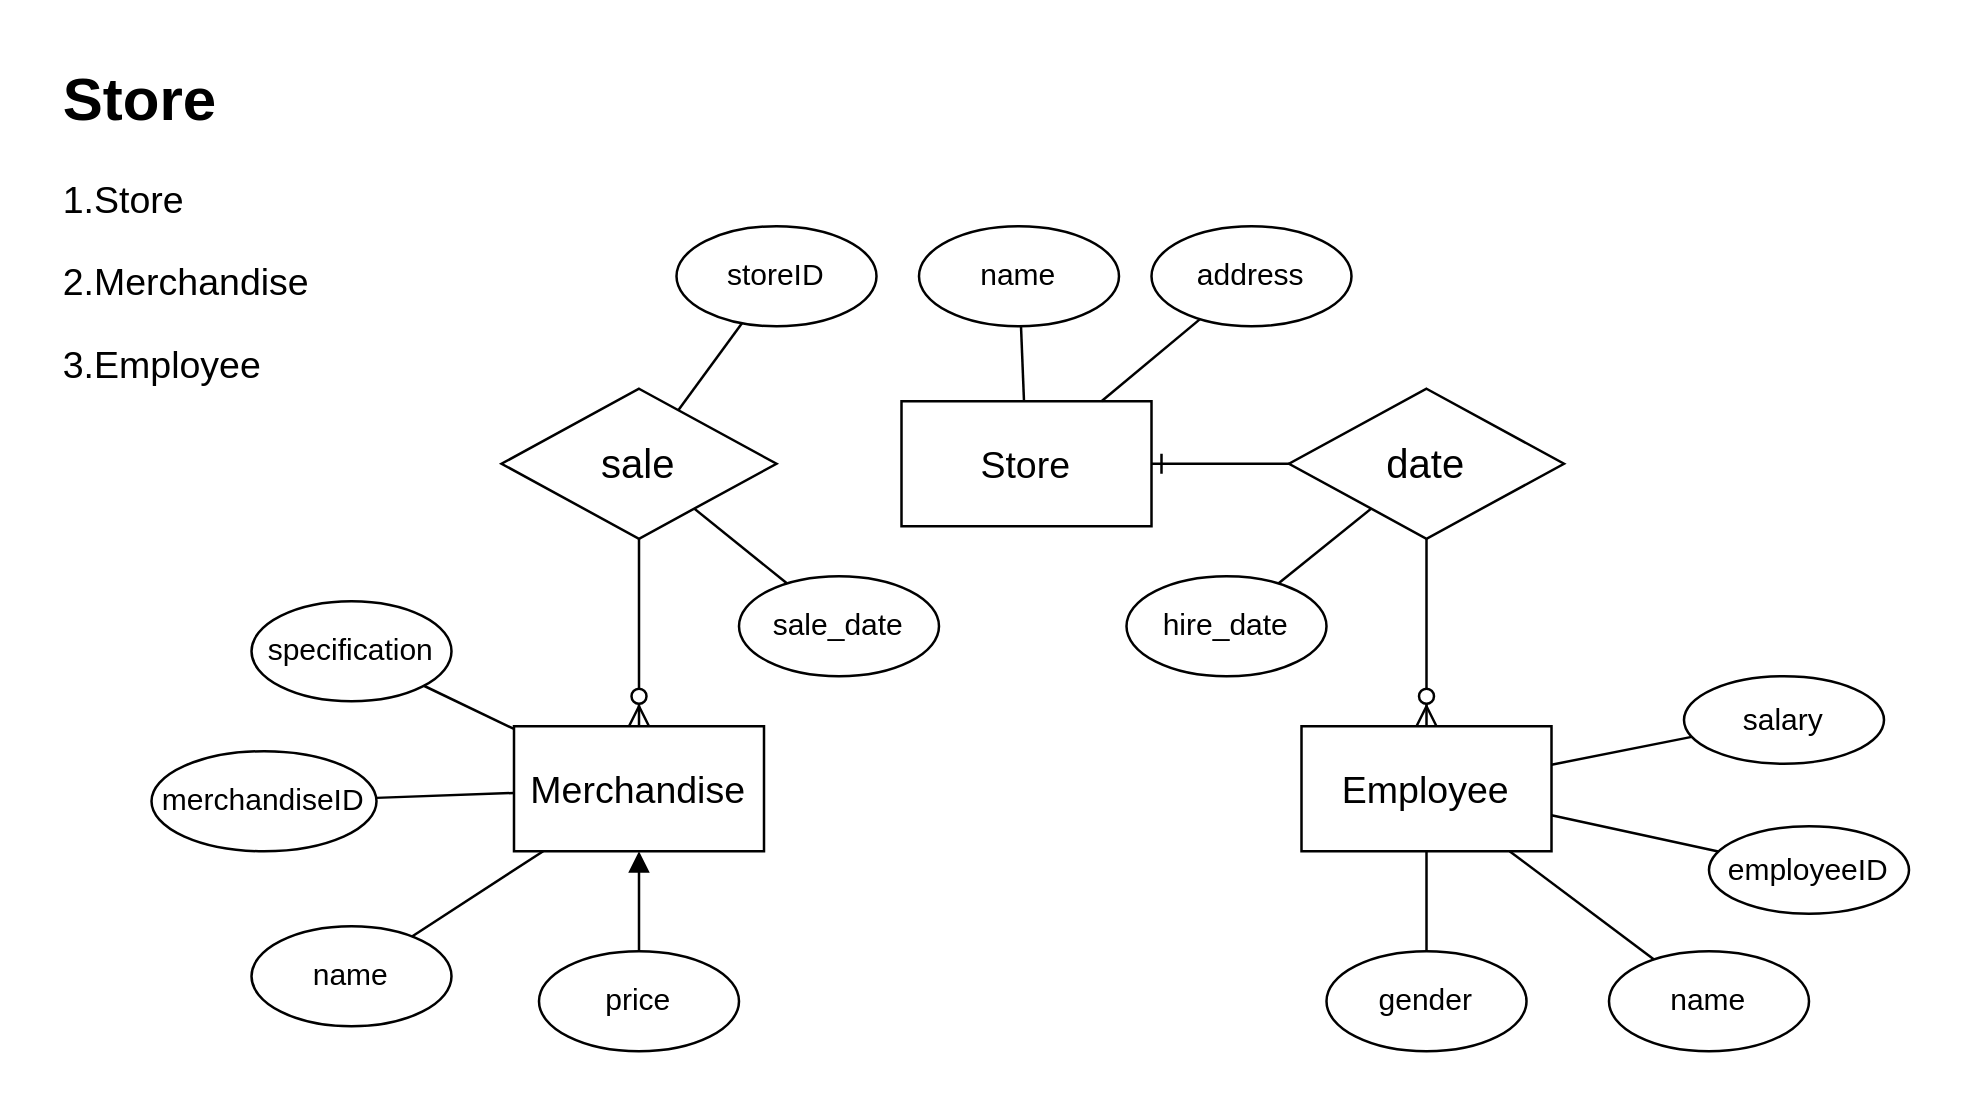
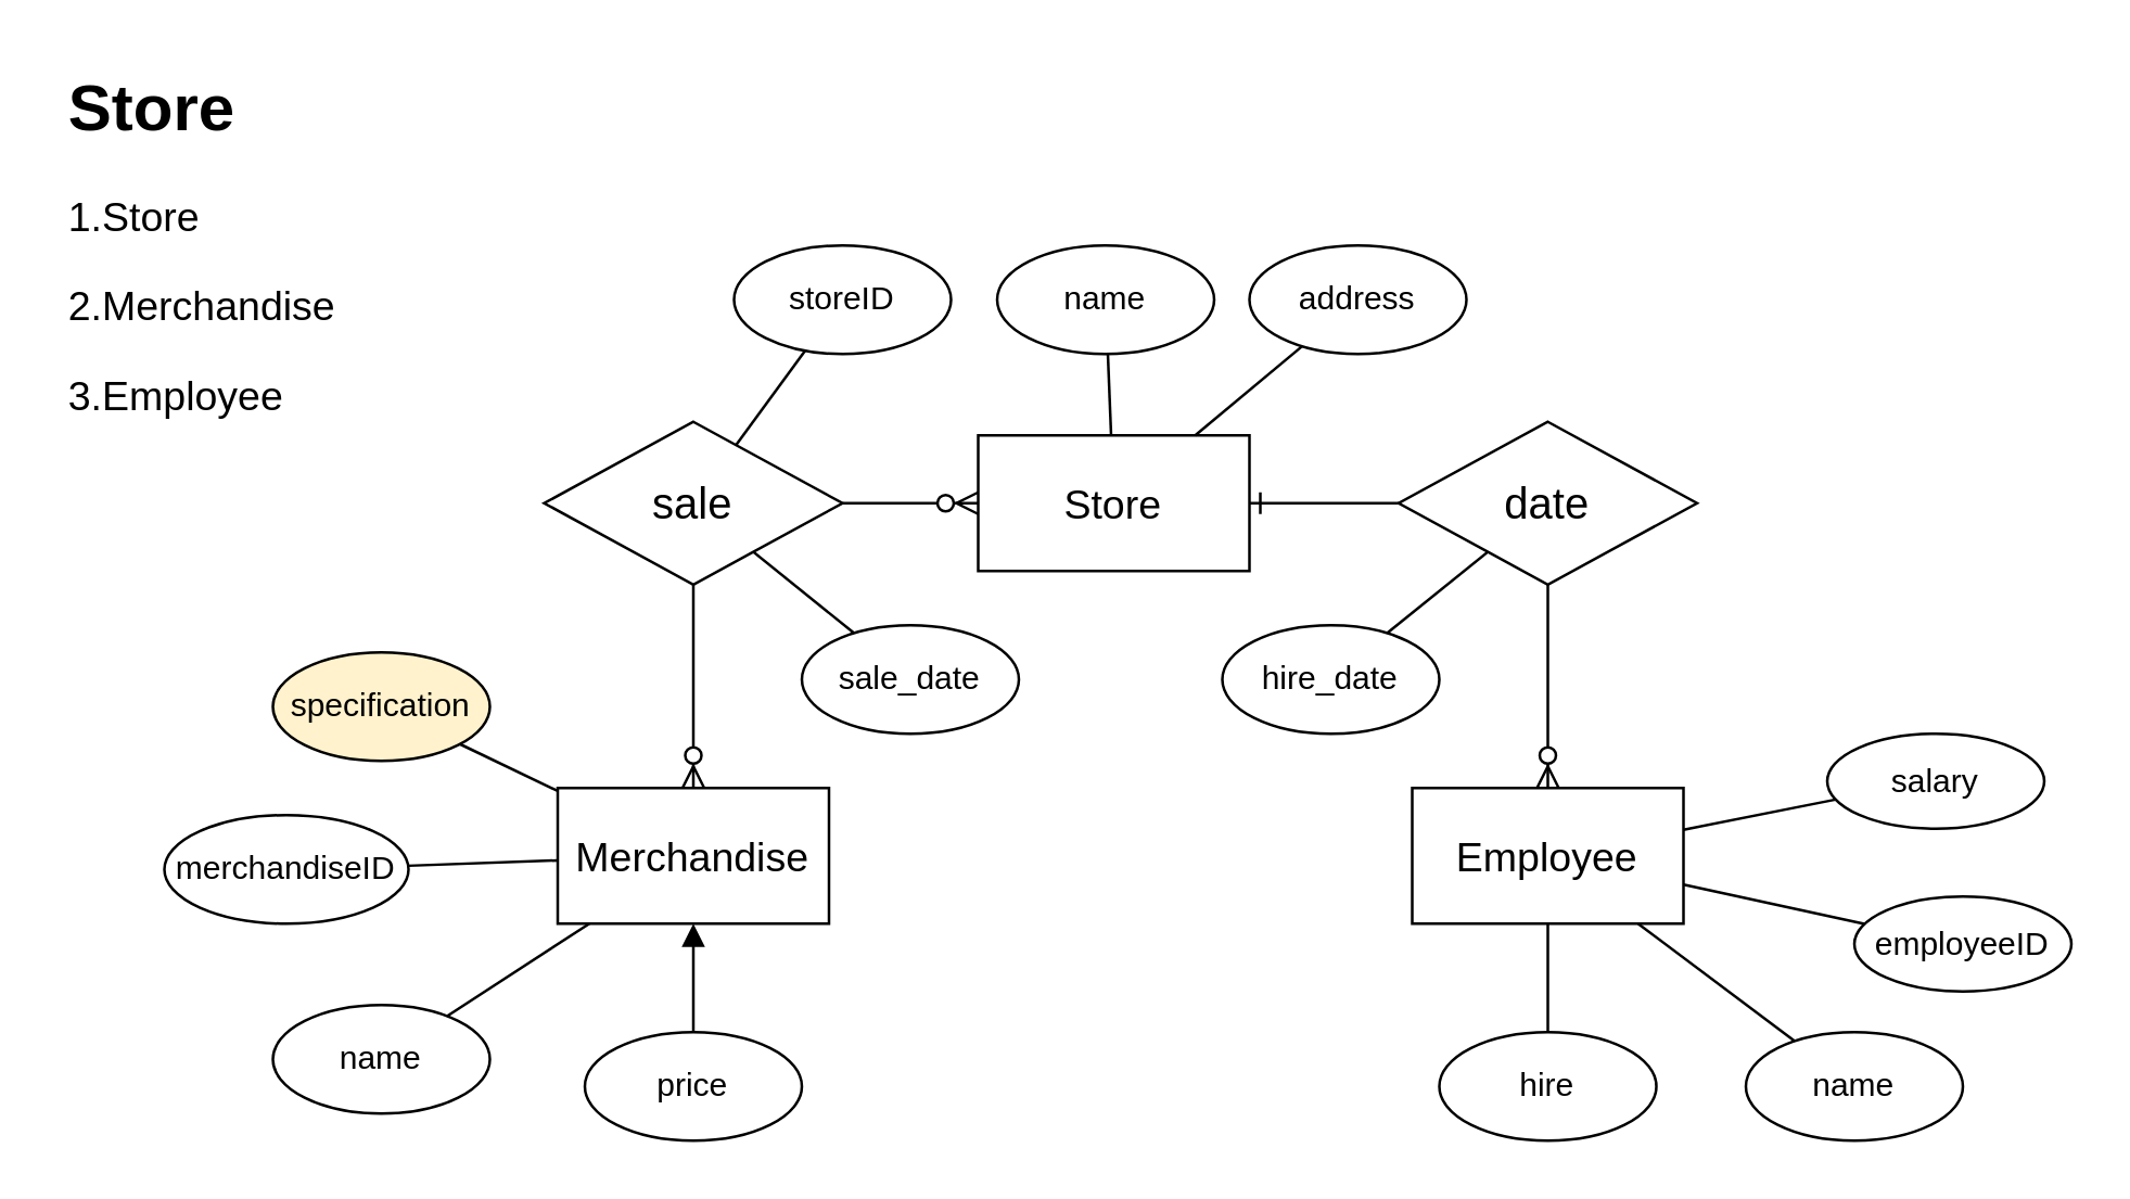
+ <mxCell id="30" value="" style="endArrow=ERzeroToMany;html=1;fontSize=16;startArrow=none;startFill=0;exitX=1;exitY=0.5;exitDx=0;exitDy=0;endFill=1;" parent="1" source="28" target="6" edge="1"><mxGeometry width="50" height="50" relative="1" as="geometry"><mxPoint x="390" y="260" as="sourcePoint" /><mxPoint x="390" y="210" as="targetPoint" /></mxGeometry></mxCell>
- <mxCell id="19" value="specification" style="ellipse;whiteSpace=wrap;html=1;" parent="1" vertex="1"><mxGeometry x="100" y="240" width="80" height="40" as="geometry" /></mxCell>
+ <mxCell id="19" value="specification" style="ellipse;whiteSpace=wrap;html=1;fillColor=#fff2cc;" parent="1" vertex="1"><mxGeometry x="100" y="240" width="80" height="40" as="geometry" /></mxCell>
- <mxCell id="24" value="gender" style="ellipse;whiteSpace=wrap;html=1;" parent="1" vertex="1"><mxGeometry x="530" y="380" width="80" height="40" as="geometry" /></mxCell>
+ <mxCell id="24" value="hire" style="ellipse;whiteSpace=wrap;html=1;" parent="1" vertex="1"><mxGeometry x="530" y="380" width="80" height="40" as="geometry" /></mxCell>
